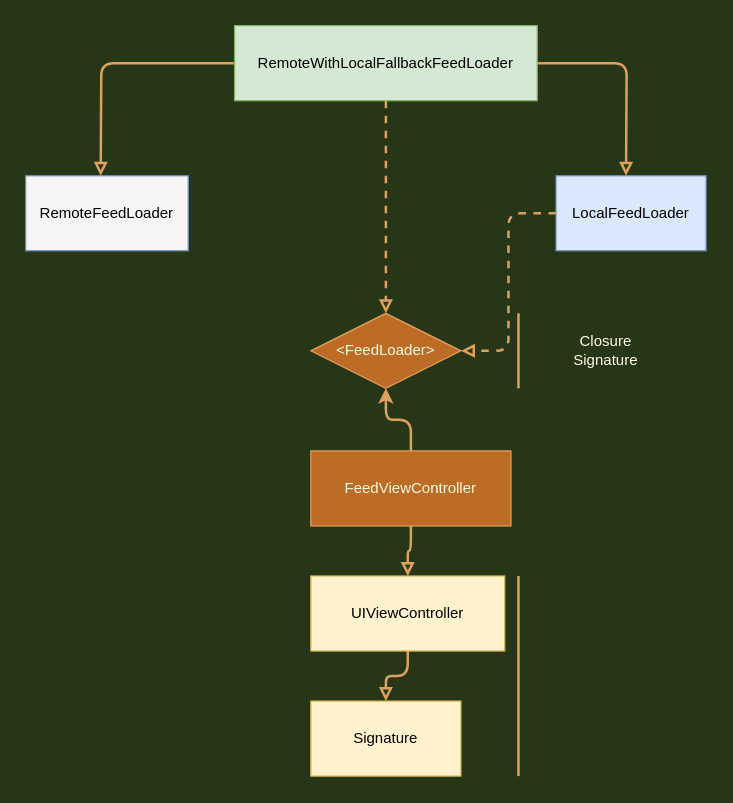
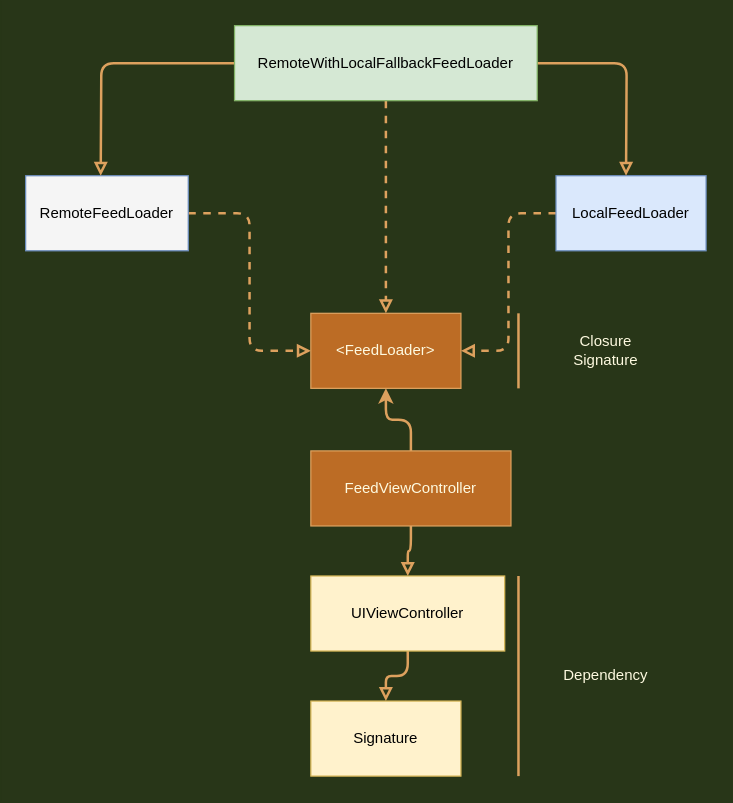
+ <mxCell id="13" style="edgeStyle=orthogonalEdgeStyle;curved=0;rounded=1;sketch=0;orthogonalLoop=1;jettySize=auto;html=1;entryX=0;entryY=0.5;entryDx=0;entryDy=0;dashed=1;fontColor=#FEFAE0;endArrow=block;endFill=0;strokeColor=#DDA15E;strokeWidth=2;fillColor=#BC6C25;" edge="1" parent="1" source="14" target="10"><mxGeometry relative="1" as="geometry" /></mxCell>
- <mxCell id="10" value="&amp;lt;FeedLoader&amp;gt;" style="rhombus;whiteSpace=wrap;html=1;fillColor=#BC6C25;strokeColor=#DDA15E;fontColor=#FEFAE0;" vertex="1" parent="1"><mxGeometry x="248" y="250" width="120" height="60" as="geometry" /></mxCell>
+ <mxCell id="10" value="&amp;lt;FeedLoader&amp;gt;" style="rounded=0;whiteSpace=wrap;html=1;fillColor=#BC6C25;strokeColor=#DDA15E;fontColor=#FEFAE0;" vertex="1" parent="1"><mxGeometry x="248" y="250" width="120" height="60" as="geometry" /></mxCell>
+ <mxCell id="8" value="Dependency" style="text;html=1;strokeColor=none;fillColor=none;align=center;verticalAlign=middle;whiteSpace=wrap;rounded=0;sketch=0;fontColor=#FEFAE0;" vertex="1" parent="1"><mxGeometry x="444" y="520" width="80" height="40" as="geometry" /></mxCell>
